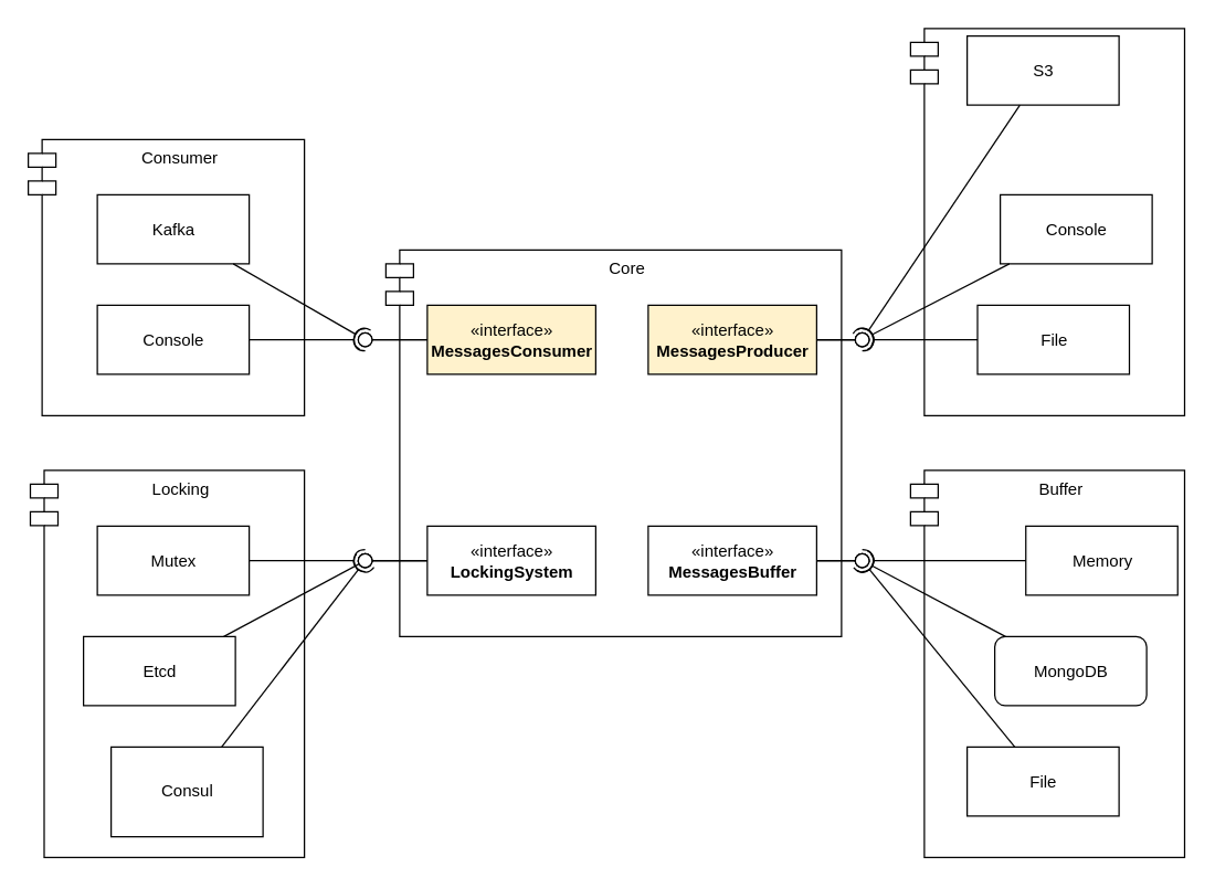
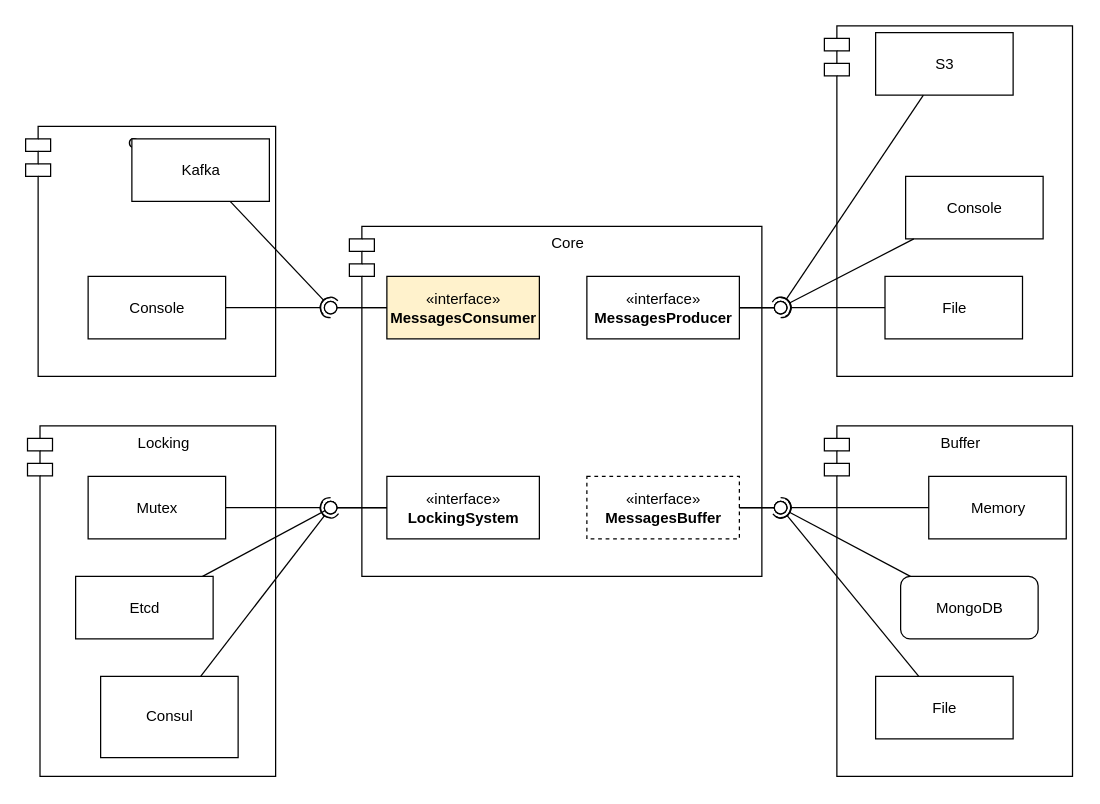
- <mxCell id="9" value="Kafka" style="html=1;" vertex="1" parent="1"><mxGeometry x="70" y="140.5" width="110" height="50" as="geometry" /></mxCell>
+ <mxCell id="9" value="Kafka" style="html=1;" vertex="1" parent="1"><mxGeometry x="105" y="110.5" width="110" height="50" as="geometry" /></mxCell>
- <mxCell id="6" value="«interface»&lt;br&gt;&lt;b&gt;MessagesProducer&lt;/b&gt;" style="html=1;fillColor=#fff2cc;" vertex="1" parent="1"><mxGeometry x="469" y="220.5" width="122" height="50" as="geometry" /></mxCell>
+ <mxCell id="6" value="«interface»&lt;br&gt;&lt;b&gt;MessagesProducer&lt;/b&gt;" style="html=1;" vertex="1" parent="1"><mxGeometry x="469" y="220.5" width="122" height="50" as="geometry" /></mxCell>
- <mxCell id="7" value="«interface»&lt;br&gt;&lt;b&gt;MessagesBuffer&lt;/b&gt;" style="html=1;" vertex="1" parent="1"><mxGeometry x="469" y="380.5" width="122" height="50" as="geometry" /></mxCell>
+ <mxCell id="7" value="«interface»&lt;br&gt;&lt;b&gt;MessagesBuffer&lt;/b&gt;" style="html=1;dashed=1;" vertex="1" parent="1"><mxGeometry x="469" y="380.5" width="122" height="50" as="geometry" /></mxCell>
